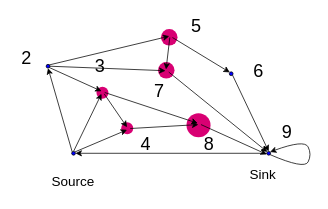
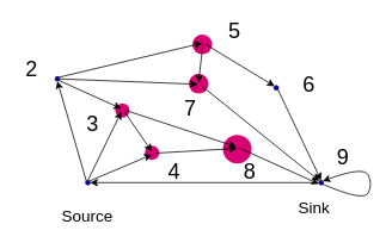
- <mxCell id="34" value="3" style="text;html=1;strokeColor=none;fillColor=none;align=center;verticalAlign=middle;whiteSpace=wrap;rounded=0;fontSize=24;" parent="1" vertex="1"><mxGeometry x="117.5" y="73" width="30" height="30" as="geometry" /></mxCell>
+ <mxCell id="34" value="3" style="text;html=1;strokeColor=none;fillColor=none;align=center;verticalAlign=middle;whiteSpace=wrap;rounded=0;fontSize=24;" parent="1" vertex="1"><mxGeometry x="87.5" y="123" width="30" height="30" as="geometry" /></mxCell>
